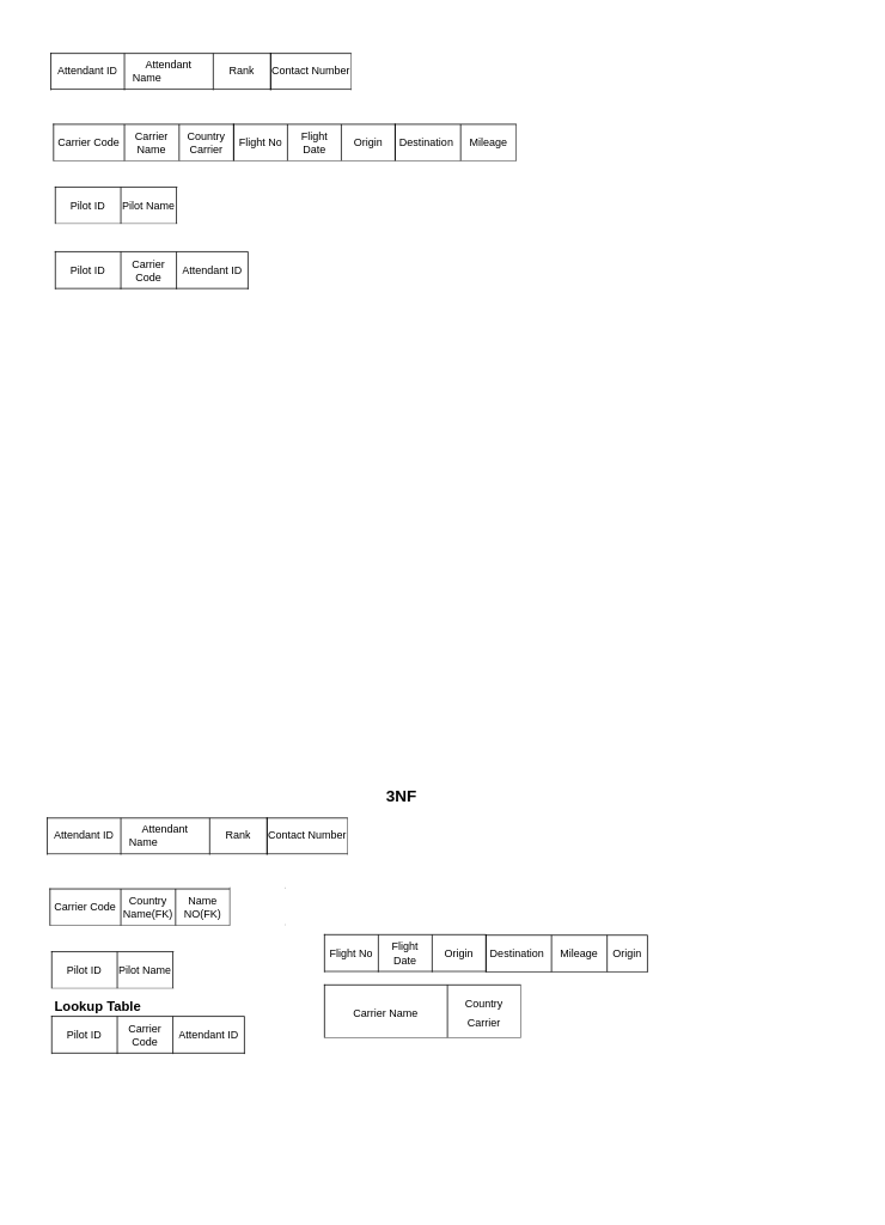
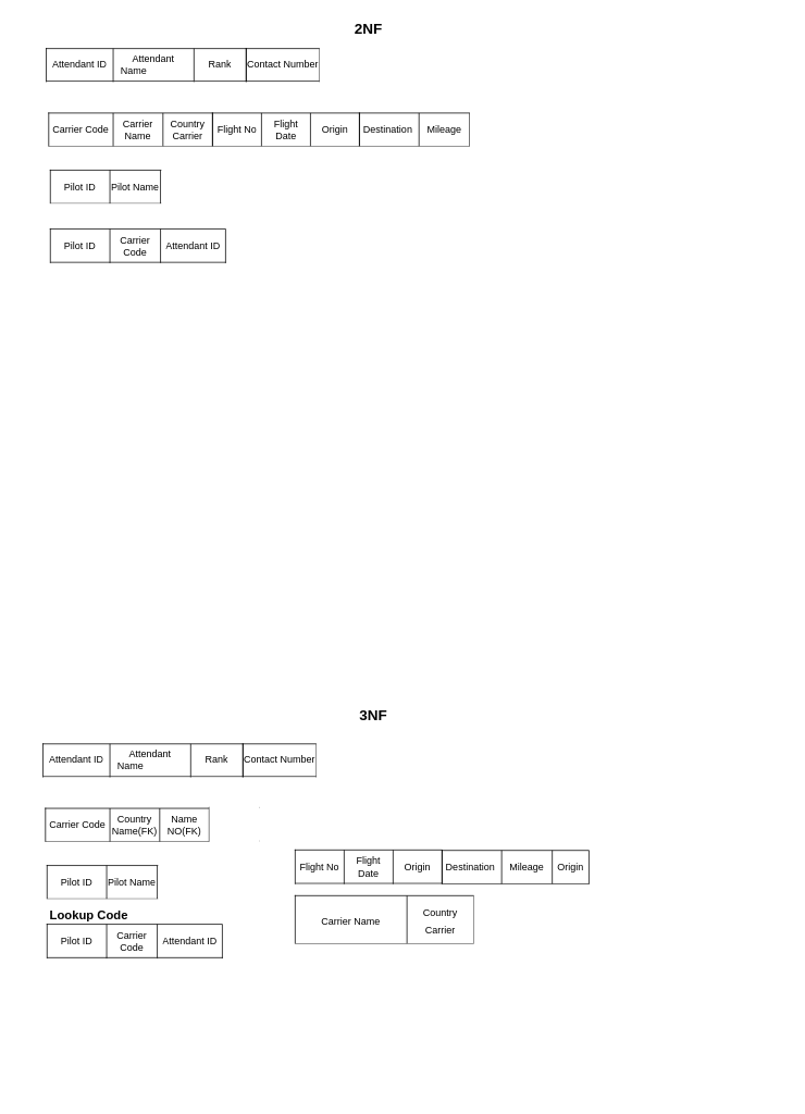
+ <mxCell id="103" value="&lt;b&gt;&lt;font style=&quot;font-size: 18px&quot;&gt;2NF&lt;/font&gt;&lt;/b&gt;" style="text;html=1;strokeColor=none;fillColor=none;align=center;verticalAlign=middle;whiteSpace=wrap;rounded=0;" vertex="1" parent="1"><mxGeometry x="421" y="20" width="60" height="30" as="geometry" /></mxCell>
- <mxCell id="205" value="&lt;span style=&quot;font-size: 18px&quot;&gt;&lt;b&gt;3NF&lt;/b&gt;&lt;/span&gt;" style="text;html=1;strokeColor=none;fillColor=none;align=center;verticalAlign=middle;whiteSpace=wrap;rounded=0;" vertex="1" parent="1"><mxGeometry x="417" y="872" width="60" height="30" as="geometry" /></mxCell>
+ <mxCell id="205" value="&lt;span style=&quot;font-size: 18px&quot;&gt;&lt;b&gt;3NF&lt;/b&gt;&lt;/span&gt;" style="text;html=1;strokeColor=none;fillColor=none;align=center;verticalAlign=middle;whiteSpace=wrap;rounded=0;" vertex="1" parent="1"><mxGeometry x="427" y="862" width="60" height="30" as="geometry" /></mxCell>
- <mxCell id="250" value="&lt;b&gt;&lt;font style=&quot;font-size: 15px&quot;&gt;Lookup Table&lt;/font&gt;&lt;/b&gt;" style="text;html=1;strokeColor=none;fillColor=none;align=center;verticalAlign=middle;whiteSpace=wrap;rounded=0;" vertex="1" parent="1"><mxGeometry x="56" y="1106" width="105" height="30" as="geometry" /></mxCell>
+ <mxCell id="250" value="&lt;b&gt;&lt;font style=&quot;font-size: 15px&quot;&gt;Lookup Code&lt;/font&gt;&lt;/b&gt;" style="text;html=1;strokeColor=none;fillColor=none;align=center;verticalAlign=middle;whiteSpace=wrap;rounded=0;" vertex="1" parent="1"><mxGeometry x="56" y="1106" width="105" height="30" as="geometry" /></mxCell>
